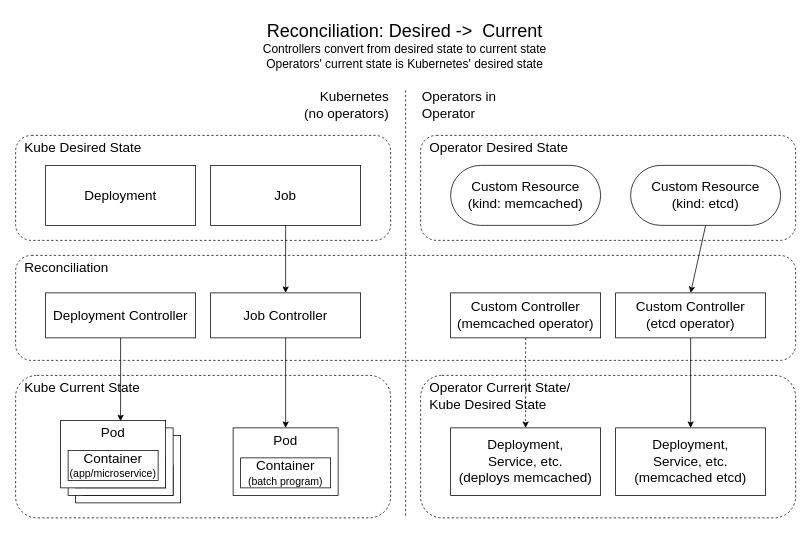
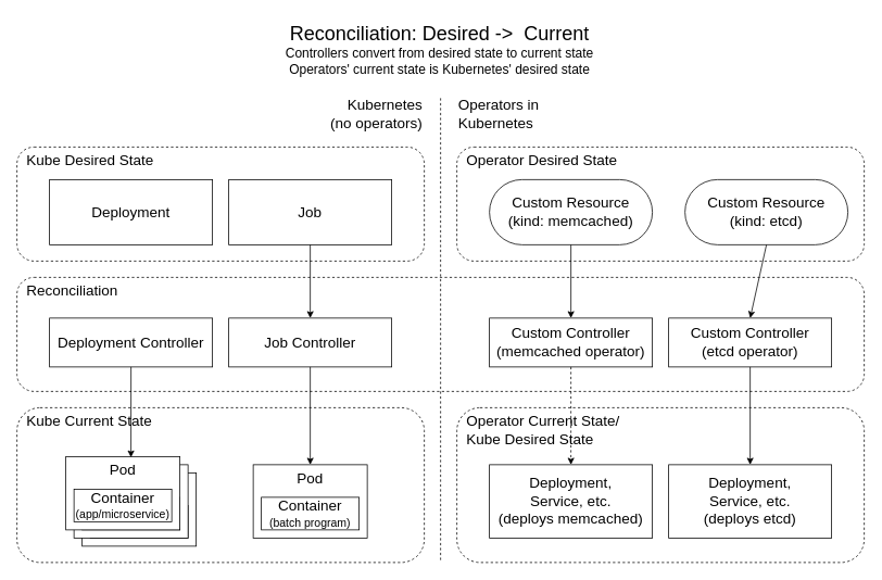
- <mxCell id="39" value="&lt;span style=&quot;font-size: 18px&quot;&gt;Operators in Operator&lt;/span&gt;" style="text;html=1;strokeColor=none;fillColor=none;align=left;verticalAlign=middle;whiteSpace=wrap;rounded=0;dashed=1;" parent="1" vertex="1"><mxGeometry x="560" y="120" width="115.5" height="40" as="geometry" /></mxCell>
+ <mxCell id="39" value="&lt;span style=&quot;font-size: 18px&quot;&gt;Operators in Kubernetes&lt;/span&gt;" style="text;html=1;strokeColor=none;fillColor=none;align=left;verticalAlign=middle;whiteSpace=wrap;rounded=0;dashed=1;" parent="1" vertex="1"><mxGeometry x="560" y="120" width="115.5" height="40" as="geometry" /></mxCell>
+ <mxCell id="13" value="" style="endArrow=classic;html=1;exitX=0.5;exitY=1;exitDx=0;exitDy=0;strokeWidth=1;endFill=1;entryX=0.5;entryY=0;entryDx=0;entryDy=0;" parent="1" source="11" target="18" edge="1"><mxGeometry width="50" height="50" relative="1" as="geometry"><mxPoint x="595" y="245" as="sourcePoint" /><mxPoint x="615" y="215" as="targetPoint" /></mxGeometry></mxCell>
- <mxCell id="21" value="&lt;font style=&quot;font-size: 18px&quot;&gt;Deployment,&lt;br&gt;Service, etc.&lt;br&gt;&lt;/font&gt;&lt;span style=&quot;font-size: 18px&quot;&gt;(memcached etcd)&lt;/span&gt;" style="rounded=0;whiteSpace=wrap;html=1;" parent="1" vertex="1"><mxGeometry x="820" y="570" width="200" height="90" as="geometry" /></mxCell>
+ <mxCell id="21" value="&lt;font style=&quot;font-size: 18px&quot;&gt;Deployment,&lt;br&gt;Service, etc.&lt;br&gt;&lt;/font&gt;&lt;span style=&quot;font-size: 18px&quot;&gt;(deploys etcd)&lt;/span&gt;" style="rounded=0;whiteSpace=wrap;html=1;" parent="1" vertex="1"><mxGeometry x="820" y="570" width="200" height="90" as="geometry" /></mxCell>
